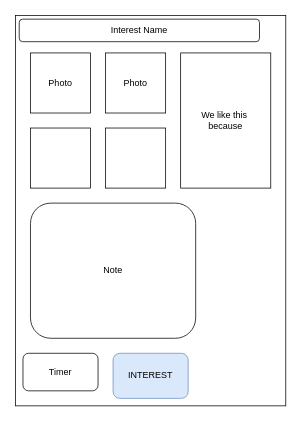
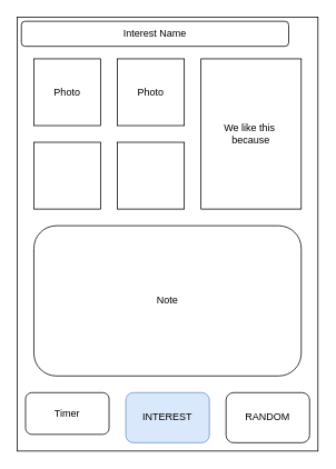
- <mxCell id="10" value="Note " style="rounded=1;whiteSpace=wrap;html=1;" vertex="1" parent="1"><mxGeometry x="40" y="270" width="220" height="180" as="geometry" /></mxCell>
+ <mxCell id="10" value="Note " style="rounded=1;whiteSpace=wrap;html=1;" vertex="1" parent="1"><mxGeometry x="40" y="270" width="320" height="180" as="geometry" /></mxCell>
+ <mxCell id="5" value="RANDOM" style="rounded=1;whiteSpace=wrap;html=1;" vertex="1" parent="1"><mxGeometry x="270" y="470" width="100" height="60" as="geometry" /></mxCell>
